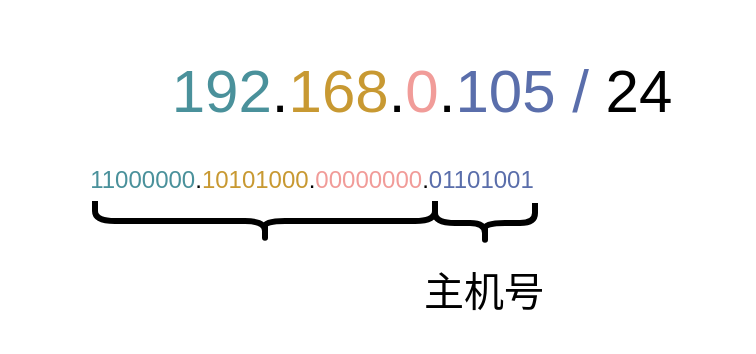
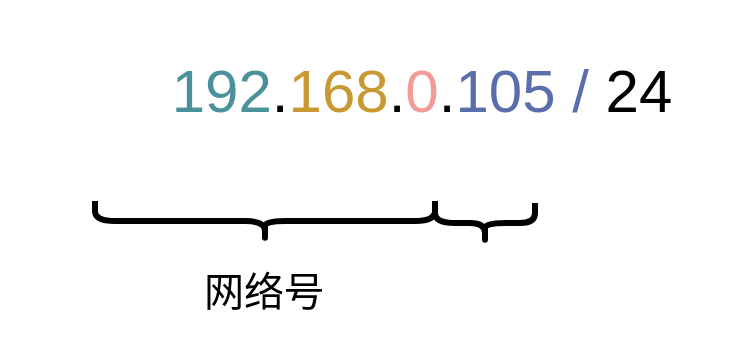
- <mxCell id="3" value="&lt;span style=&quot;background-color: rgb(255 , 255 , 255)&quot;&gt;&lt;font style=&quot;font-size: 12px&quot;&gt;&lt;font color=&quot;#4a919b&quot;&gt;11000000&lt;/font&gt;.&lt;font color=&quot;#c89932&quot;&gt;10101000&lt;/font&gt;.&lt;font color=&quot;#f19c99&quot;&gt;00000000&lt;/font&gt;.&lt;font color=&quot;#5a6eab&quot;&gt;01101001&lt;/font&gt;&lt;/font&gt;&lt;/span&gt;" style="text;html=1;strokeColor=none;fillColor=none;align=center;verticalAlign=middle;whiteSpace=wrap;rounded=0;" parent="1" vertex="1"><mxGeometry x="20.75" y="80" width="270" height="20" as="geometry" /></mxCell>
+ <mxCell id="5" value="&lt;font style=&quot;font-size: 20px&quot;&gt;网络号&lt;/font&gt;" style="text;html=1;strokeColor=none;fillColor=none;align=center;verticalAlign=middle;whiteSpace=wrap;rounded=0;" parent="1" vertex="1"><mxGeometry x="83.25" y="135" width="97.5" height="20" as="geometry" /></mxCell>
- <mxCell id="7" value="&lt;font style=&quot;font-size: 20px&quot;&gt;主机号&lt;/font&gt;" style="text;html=1;strokeColor=none;fillColor=none;align=center;verticalAlign=middle;whiteSpace=wrap;rounded=0;" parent="1" vertex="1"><mxGeometry x="193.25" y="135" width="97.5" height="20" as="geometry" /></mxCell>
